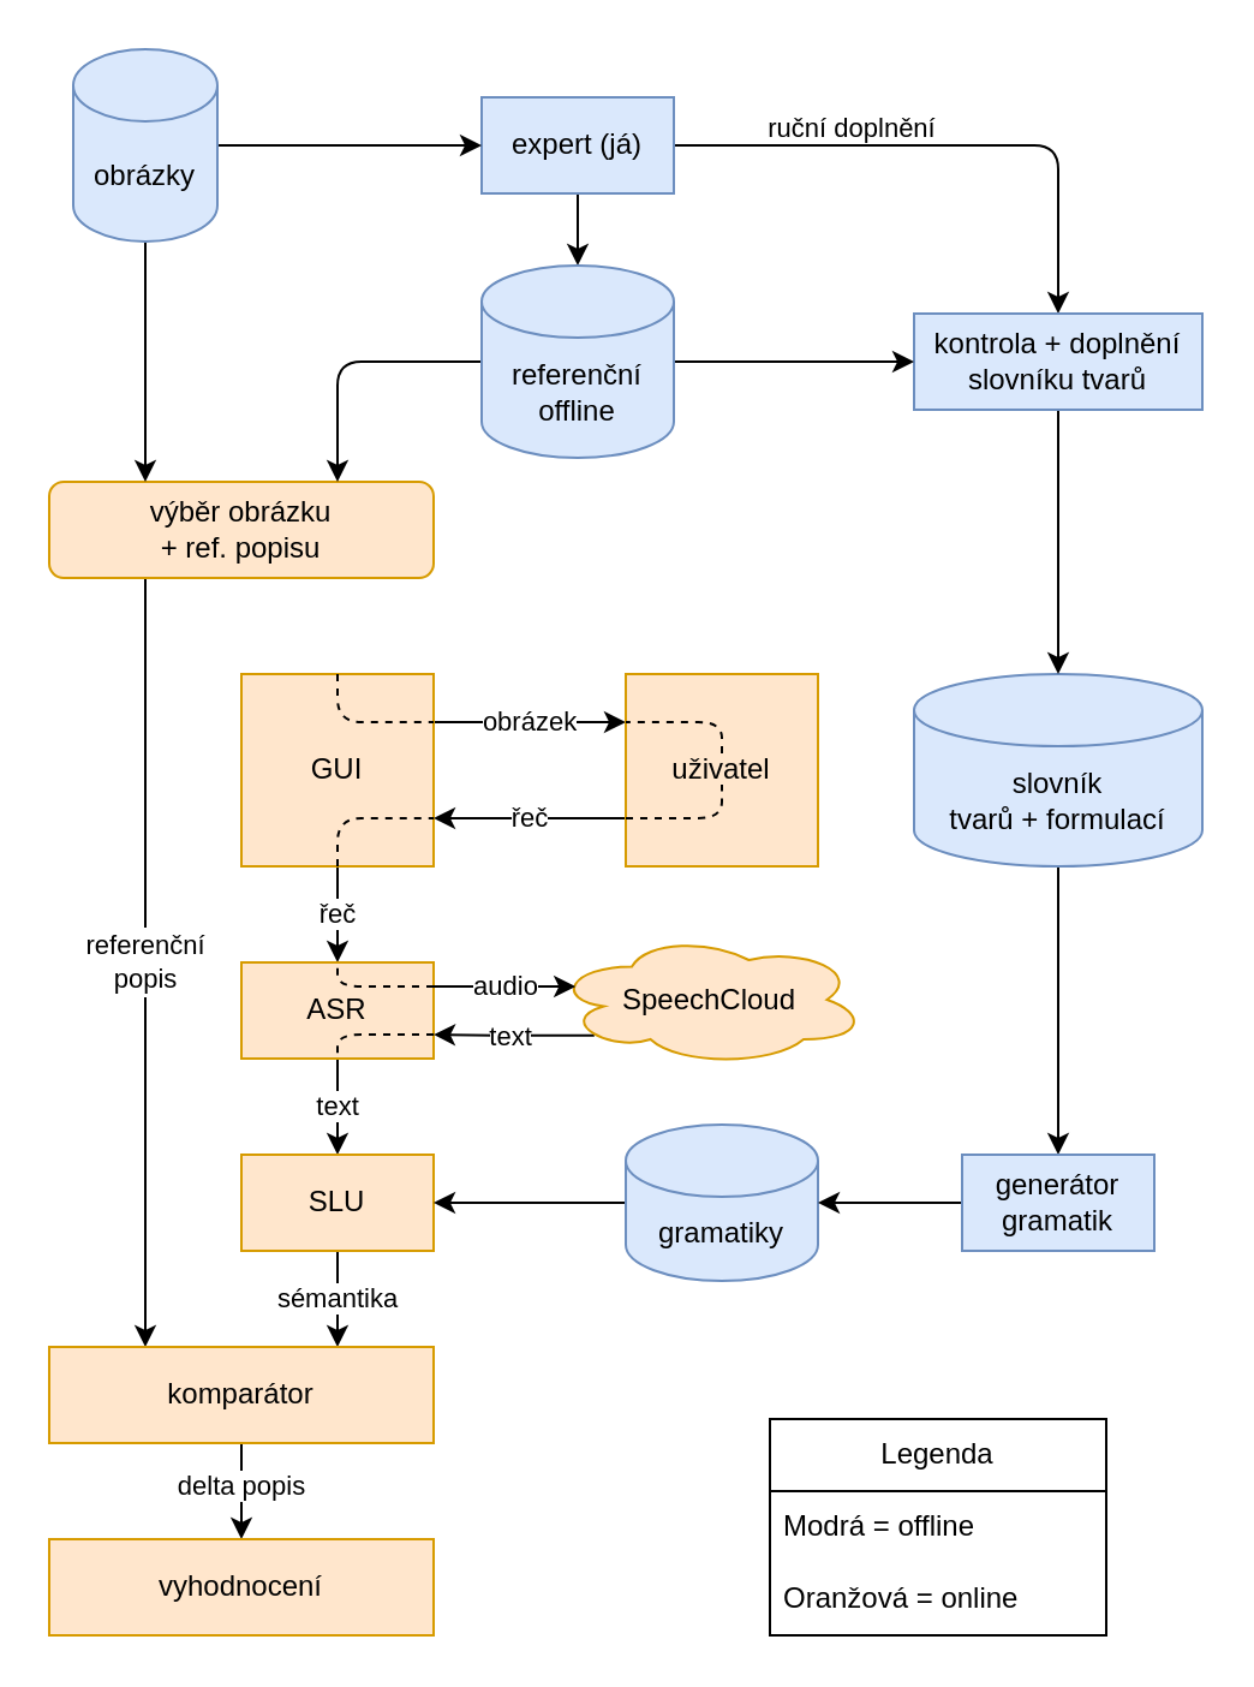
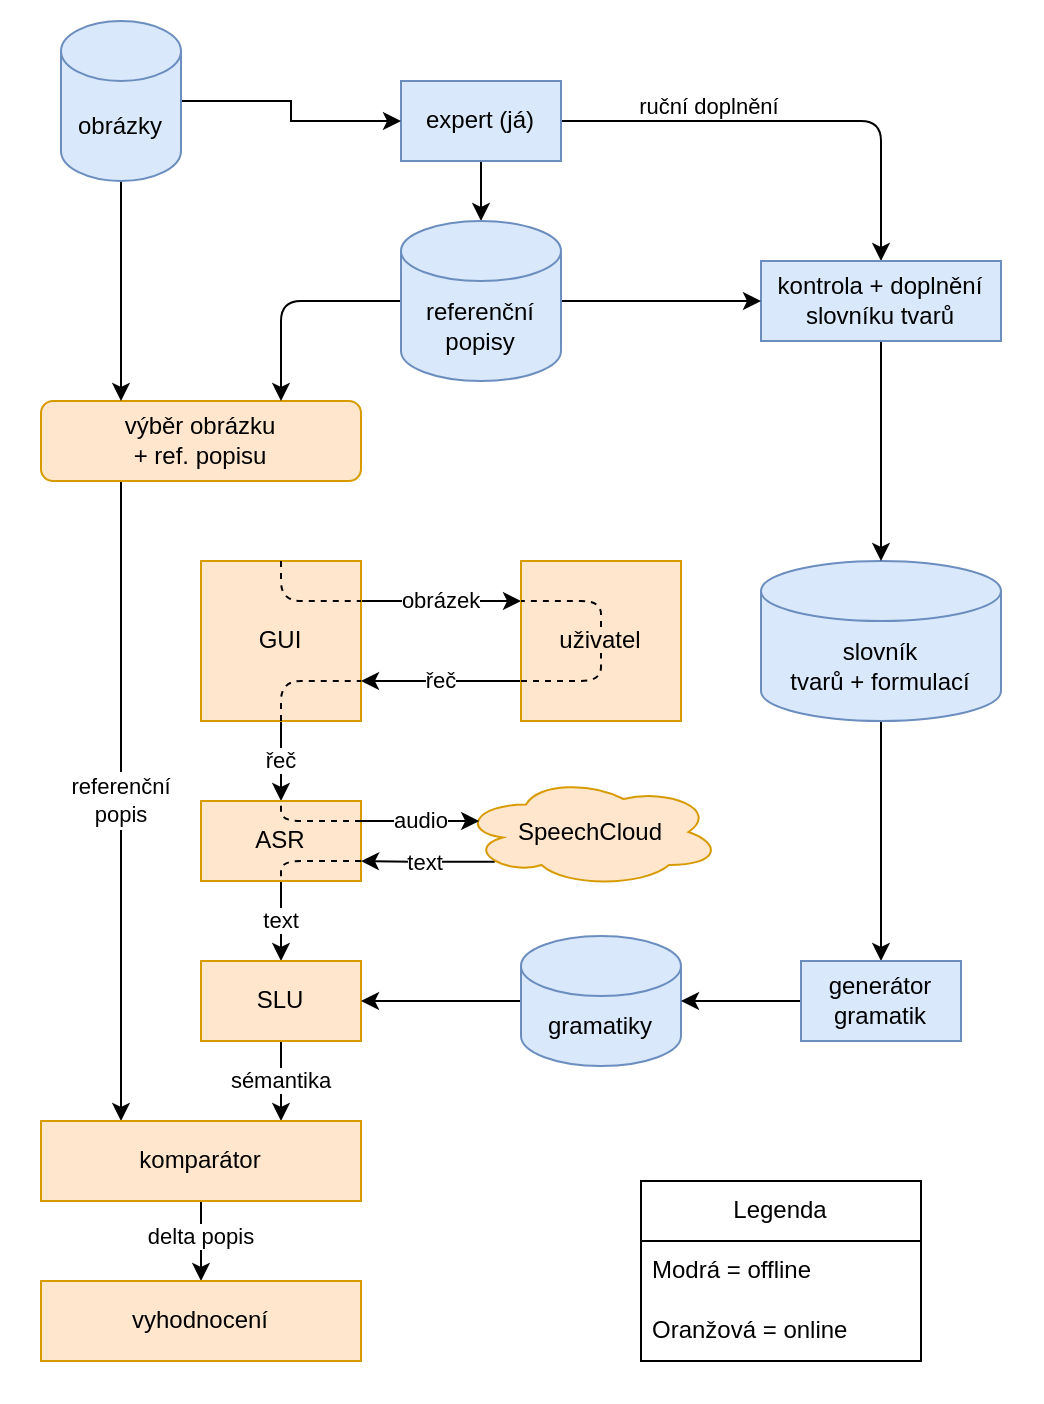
- <mxCell id="37" value="obrázky" style="shape=cylinder3;whiteSpace=wrap;html=1;boundedLbl=1;backgroundOutline=1;size=15;fillColor=#dae8fc;strokeColor=#6c8ebf;" parent="1" vertex="1"><mxGeometry x="30" y="20" width="60" height="80" as="geometry" /></mxCell>
+ <mxCell id="37" value="obrázky" style="shape=cylinder3;whiteSpace=wrap;html=1;boundedLbl=1;backgroundOutline=1;size=15;fillColor=#dae8fc;strokeColor=#6c8ebf;" parent="1" vertex="1"><mxGeometry x="30" y="10" width="60" height="80" as="geometry" /></mxCell>
- <mxCell id="40" value="referenční&lt;br&gt;offline" style="shape=cylinder3;whiteSpace=wrap;html=1;boundedLbl=1;backgroundOutline=1;size=15;fillColor=#dae8fc;strokeColor=#6c8ebf;" parent="1" vertex="1"><mxGeometry x="200" y="110" width="80" height="80" as="geometry" /></mxCell>
+ <mxCell id="40" value="referenční&lt;br&gt;popisy" style="shape=cylinder3;whiteSpace=wrap;html=1;boundedLbl=1;backgroundOutline=1;size=15;fillColor=#dae8fc;strokeColor=#6c8ebf;" parent="1" vertex="1"><mxGeometry x="200" y="110" width="80" height="80" as="geometry" /></mxCell>
